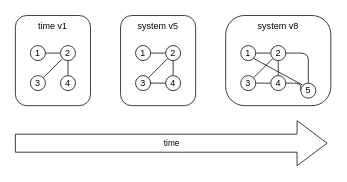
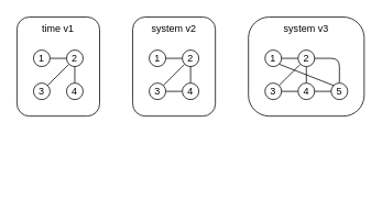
- <mxCell id="11" value="system v5" style="rounded=1;whiteSpace=wrap;html=1;fillColor=none;verticalAlign=top;" parent="1" vertex="1"><mxGeometry x="160" y="20" width="100" height="120" as="geometry" /></mxCell>
+ <mxCell id="11" value="system v2" style="rounded=1;whiteSpace=wrap;html=1;fillColor=none;verticalAlign=top;" parent="1" vertex="1"><mxGeometry x="160" y="20" width="100" height="120" as="geometry" /></mxCell>
- <mxCell id="20" value="system v8" style="rounded=1;whiteSpace=wrap;html=1;fillColor=none;verticalAlign=top;arcSize=21;" parent="1" vertex="1"><mxGeometry x="300" y="20" width="140" height="120" as="geometry" /></mxCell>
+ <mxCell id="20" value="system v3" style="rounded=1;whiteSpace=wrap;html=1;fillColor=none;verticalAlign=top;arcSize=21;" parent="1" vertex="1"><mxGeometry x="300" y="20" width="140" height="120" as="geometry" /></mxCell>
- <mxCell id="32" value="5" style="ellipse;whiteSpace=wrap;html=1;aspect=fixed;shadow=0;" parent="1" vertex="1"><mxGeometry x="400" y="110" width="20" height="20" as="geometry" /></mxCell>
+ <mxCell id="32" value="5" style="ellipse;whiteSpace=wrap;html=1;aspect=fixed;shadow=0;" parent="1" vertex="1"><mxGeometry x="400" y="100" width="20" height="20" as="geometry" /></mxCell>
- <mxCell id="2" value="time" style="html=1;shadow=0;dashed=0;align=center;verticalAlign=middle;shape=mxgraph.arrows2.arrow;dy=0.6;dx=40;notch=0;fontFamily=Helvetica;fontSize=11;fontColor=default;labelBackgroundColor=default;" parent="1" vertex="1"><mxGeometry x="20" y="160" width="415" height="60" as="geometry" /></mxCell>
